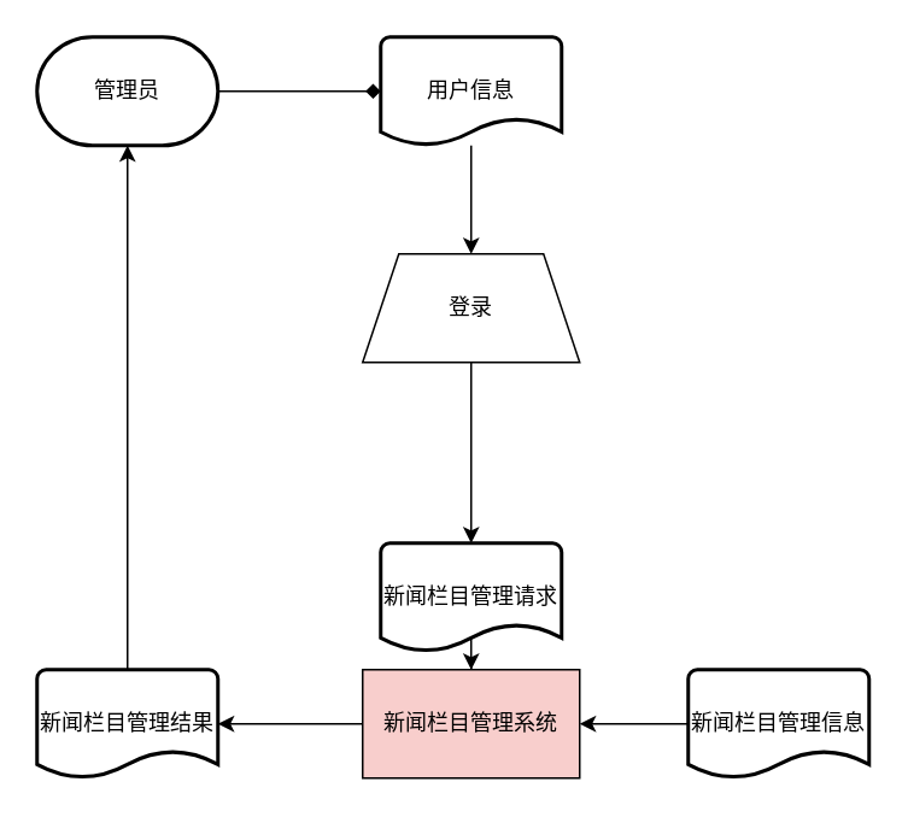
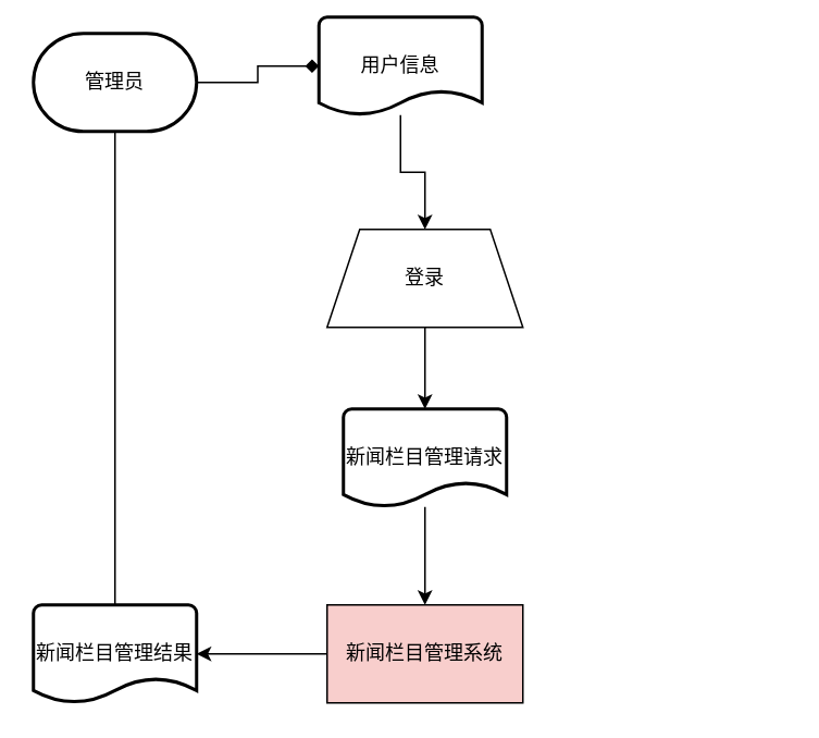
- <mxCell id="5" value="用户信息" style="strokeWidth=2;html=1;shape=mxgraph.flowchart.document2;whiteSpace=wrap;size=0.25;" parent="1" vertex="1"><mxGeometry x="210" y="20" width="100" height="60" as="geometry" /></mxCell>
+ <mxCell id="5" value="用户信息" style="strokeWidth=2;html=1;shape=mxgraph.flowchart.document2;whiteSpace=wrap;size=0.25;" parent="1" vertex="1"><mxGeometry x="195" y="10" width="100" height="60" as="geometry" /></mxCell>
- <mxCell id="12" value="" style="edgeStyle=orthogonalEdgeStyle;rounded=0;orthogonalLoop=1;jettySize=auto;html=1;entryX=0.5;entryY=1;entryDx=0;entryDy=0;entryPerimeter=0;" edge="1" parent="1" source="13" target="7"><mxGeometry relative="1" as="geometry"><mxPoint x="80" y="290" as="targetPoint" /></mxGeometry></mxCell>
+ <mxCell id="12" value="" style="edgeStyle=orthogonalEdgeStyle;rounded=0;orthogonalLoop=1;jettySize=auto;html=1;entryX=0.5;entryY=1;entryDx=0;entryDy=0;entryPerimeter=0;endArrow=none;" edge="1" parent="1" source="13" target="7"><mxGeometry relative="1" as="geometry"><mxPoint x="80" y="290" as="targetPoint" /></mxGeometry></mxCell>
- <mxCell id="3" value="新闻栏目管理请求" style="strokeWidth=2;html=1;shape=mxgraph.flowchart.document2;whiteSpace=wrap;size=0.253;" parent="1" vertex="1"><mxGeometry x="210" y="300" width="100" height="60" as="geometry" /></mxCell>
+ <mxCell id="3" value="新闻栏目管理请求" style="strokeWidth=2;html=1;shape=mxgraph.flowchart.document2;whiteSpace=wrap;size=0.253;" parent="1" vertex="1"><mxGeometry x="210" y="250" width="100" height="60" as="geometry" /></mxCell>
- <mxCell id="14" value="" style="edgeStyle=orthogonalEdgeStyle;rounded=0;orthogonalLoop=1;jettySize=auto;html=1;" edge="1" parent="1" source="15" target="11"><mxGeometry relative="1" as="geometry" /></mxCell>
- <mxCell id="15" value="新闻栏目管理信息" style="strokeWidth=2;html=1;shape=mxgraph.flowchart.document2;whiteSpace=wrap;size=0.253;" vertex="1" parent="1"><mxGeometry x="380" y="370" width="100" height="60" as="geometry" /></mxCell>
